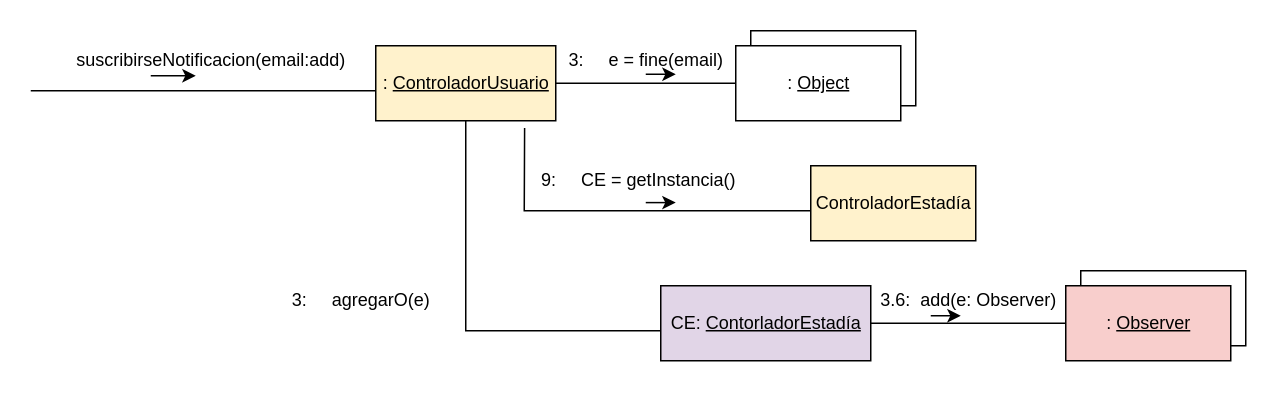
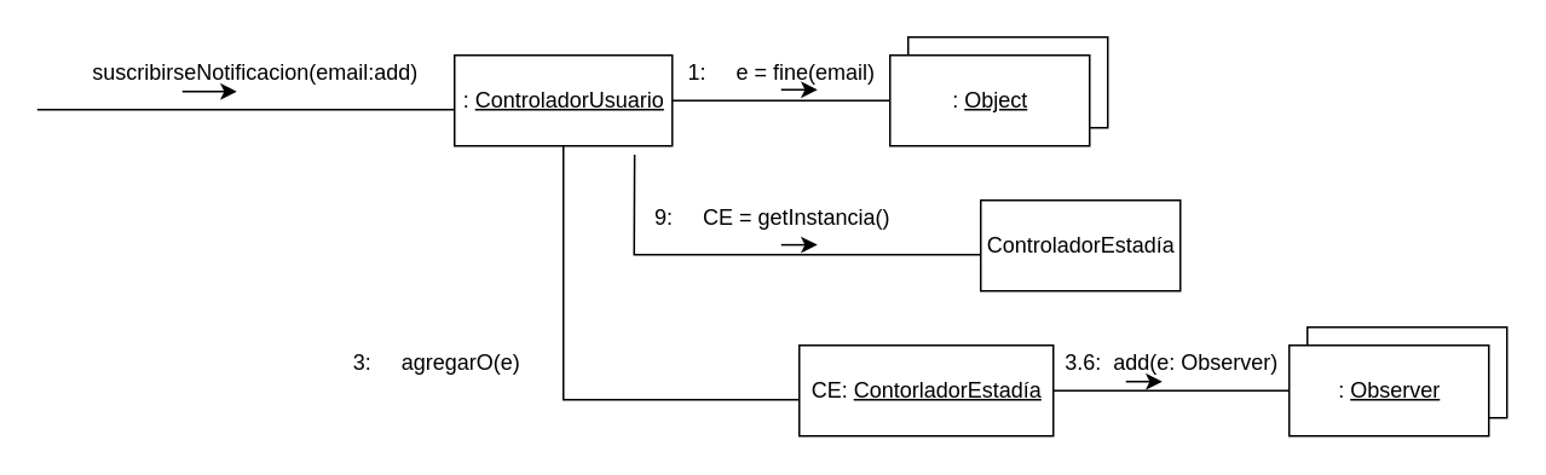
- <mxCell id="9" value="3:&lt;span style=&quot;white-space: pre;&quot;&gt;&#09;&lt;/span&gt;e = fine(email)" style="text;html=1;align=center;verticalAlign=middle;resizable=0;points=[];autosize=1;strokeColor=none;fillColor=none;" parent="1" vertex="1"><mxGeometry x="370" y="30" width="120" height="20" as="geometry" /></mxCell>
+ <mxCell id="9" value="1:&lt;span style=&quot;white-space: pre;&quot;&gt;&#09;&lt;/span&gt;e = fine(email)" style="text;html=1;align=center;verticalAlign=middle;resizable=0;points=[];autosize=1;strokeColor=none;fillColor=none;" parent="1" vertex="1"><mxGeometry x="370" y="30" width="120" height="20" as="geometry" /></mxCell>
- <mxCell id="7" value=": &lt;u&gt;ControladorUsuario&lt;/u&gt;" style="html=1;fillColor=#fff2cc;" parent="1" vertex="1"><mxGeometry x="250" y="30" width="120" height="50" as="geometry" /></mxCell>
+ <mxCell id="7" value=": &lt;u&gt;ControladorUsuario&lt;/u&gt;" style="html=1;" parent="1" vertex="1"><mxGeometry x="250" y="30" width="120" height="50" as="geometry" /></mxCell>
- <mxCell id="13" value="ControladorEstadía" style="html=1;fillColor=#fff2cc;" parent="1" vertex="1"><mxGeometry x="540" y="110" width="110" height="50" as="geometry" /></mxCell>
+ <mxCell id="13" value="ControladorEstadía" style="html=1;" parent="1" vertex="1"><mxGeometry x="540" y="110" width="110" height="50" as="geometry" /></mxCell>
- <mxCell id="17" value="CE: &lt;u&gt;ContorladorEstadía&lt;/u&gt;" style="html=1;fillColor=#e1d5e7;" parent="1" vertex="1"><mxGeometry x="440" y="190" width="140" height="50" as="geometry" /></mxCell>
+ <mxCell id="17" value="CE: &lt;u&gt;ContorladorEstadía&lt;/u&gt;" style="html=1;" parent="1" vertex="1"><mxGeometry x="440" y="190" width="140" height="50" as="geometry" /></mxCell>
- <mxCell id="22" value=": &lt;u&gt;Observer&lt;/u&gt;" style="html=1;fillColor=#f8cecc;" parent="1" vertex="1"><mxGeometry x="710" y="190" width="110" height="50" as="geometry" /></mxCell>
+ <mxCell id="22" value=": &lt;u&gt;Observer&lt;/u&gt;" style="html=1;" parent="1" vertex="1"><mxGeometry x="710" y="190" width="110" height="50" as="geometry" /></mxCell>
